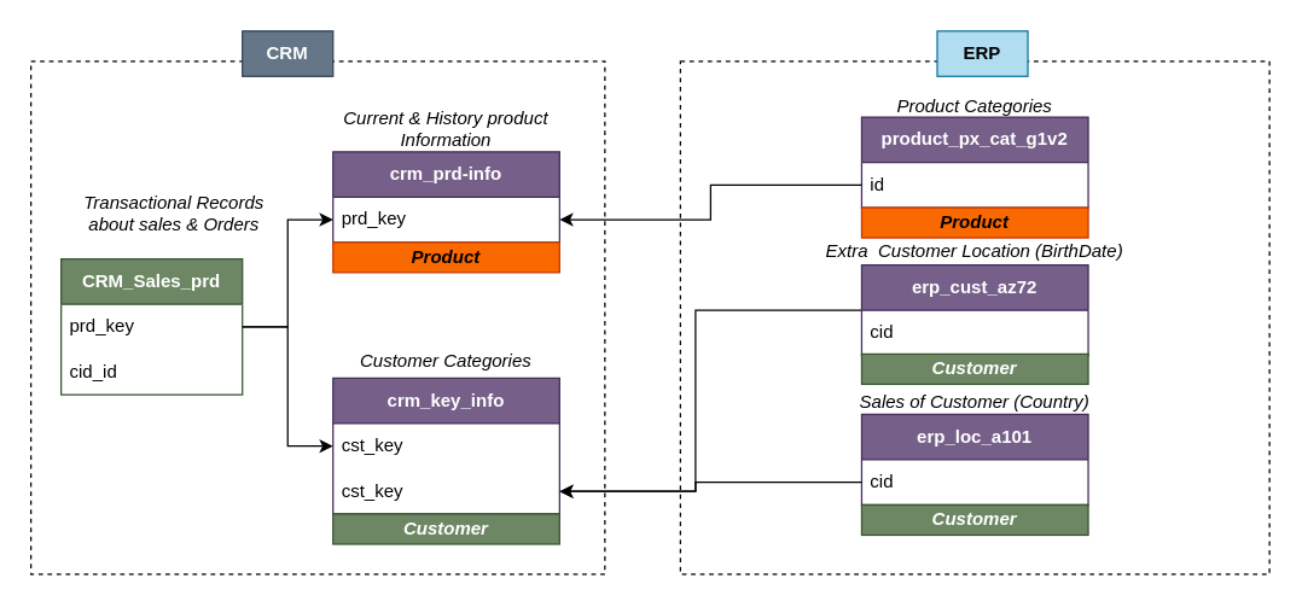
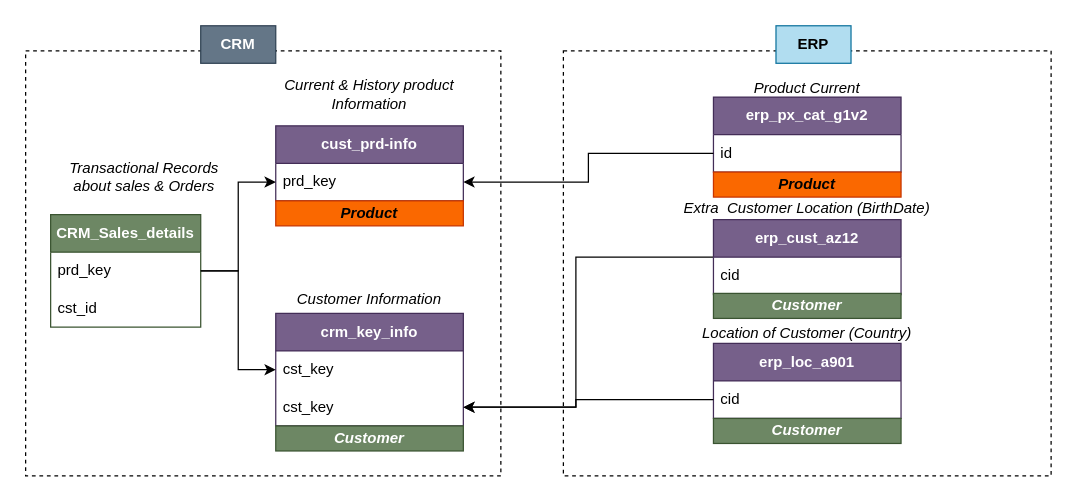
- <mxCell id="33" value="&lt;br&gt;Product Categories" style="text;html=1;align=center;verticalAlign=middle;whiteSpace=wrap;rounded=0;fillColor=none;fontStyle=2" vertex="1" parent="1"><mxGeometry x="570" y="57" width="150" height="10" as="geometry" /></mxCell>
+ <mxCell id="33" value="&lt;br&gt;Product Current" style="text;html=1;align=center;verticalAlign=middle;whiteSpace=wrap;rounded=0;fillColor=none;fontStyle=2" vertex="1" parent="1"><mxGeometry x="570" y="57" width="150" height="10" as="geometry" /></mxCell>
- <mxCell id="22" value="Current &amp;amp; History product Information" style="text;html=1;align=center;verticalAlign=middle;whiteSpace=wrap;rounded=0;fillColor=none;fontStyle=2" vertex="1" parent="1"><mxGeometry x="220" y="70" width="150" height="30" as="geometry" /></mxCell>
+ <mxCell id="22" value="Current &amp;amp; History product Information" style="text;html=1;align=center;verticalAlign=middle;whiteSpace=wrap;rounded=0;fillColor=none;fontStyle=2" vertex="1" parent="1"><mxGeometry x="220" y="60" width="150" height="30" as="geometry" /></mxCell>
- <mxCell id="14" value="&lt;b&gt;product_px_cat_g1v2&lt;/b&gt;" style="swimlane;fontStyle=0;childLayout=stackLayout;horizontal=1;startSize=30;horizontalStack=0;resizeParent=1;resizeParentMax=0;resizeLast=0;collapsible=1;marginBottom=0;whiteSpace=wrap;html=1;fillColor=#76608a;fontColor=#ffffff;strokeColor=#432D57;" vertex="1" parent="1"><mxGeometry x="570" y="77" width="150" height="60" as="geometry"><mxRectangle x="40" y="170" width="150" height="30" as="alternateBounds" /></mxGeometry></mxCell>
+ <mxCell id="14" value="&lt;b&gt;erp_px_cat_g1v2&lt;/b&gt;" style="swimlane;fontStyle=0;childLayout=stackLayout;horizontal=1;startSize=30;horizontalStack=0;resizeParent=1;resizeParentMax=0;resizeLast=0;collapsible=1;marginBottom=0;whiteSpace=wrap;html=1;fillColor=#76608a;fontColor=#ffffff;strokeColor=#432D57;" vertex="1" parent="1"><mxGeometry x="570" y="77" width="150" height="60" as="geometry"><mxRectangle x="40" y="170" width="150" height="30" as="alternateBounds" /></mxGeometry></mxCell>
- <mxCell id="7" value="&lt;b&gt;crm_prd-info&lt;/b&gt;" style="swimlane;fontStyle=0;childLayout=stackLayout;horizontal=1;startSize=30;horizontalStack=0;resizeParent=1;resizeParentMax=0;resizeLast=0;collapsible=1;marginBottom=0;whiteSpace=wrap;html=1;fillColor=#76608a;fontColor=#ffffff;strokeColor=#432D57;" vertex="1" parent="1"><mxGeometry x="220" y="100" width="150" height="60" as="geometry"><mxRectangle x="40" y="170" width="150" height="30" as="alternateBounds" /></mxGeometry></mxCell>
+ <mxCell id="7" value="&lt;b&gt;cust_prd-info&lt;/b&gt;" style="swimlane;fontStyle=0;childLayout=stackLayout;horizontal=1;startSize=30;horizontalStack=0;resizeParent=1;resizeParentMax=0;resizeLast=0;collapsible=1;marginBottom=0;whiteSpace=wrap;html=1;fillColor=#76608a;fontColor=#ffffff;strokeColor=#432D57;" vertex="1" parent="1"><mxGeometry x="220" y="100" width="150" height="60" as="geometry"><mxRectangle x="40" y="170" width="150" height="30" as="alternateBounds" /></mxGeometry></mxCell>
- <mxCell id="4" value="&lt;b&gt;CRM_Sales_prd&lt;/b&gt;" style="swimlane;fontStyle=0;childLayout=stackLayout;horizontal=1;startSize=30;horizontalStack=0;resizeParent=1;resizeParentMax=0;resizeLast=0;collapsible=1;marginBottom=0;whiteSpace=wrap;html=1;fillColor=#6d8764;fontColor=#ffffff;strokeColor=#3A5431;" vertex="1" parent="1"><mxGeometry x="40" y="171" width="120" height="90" as="geometry"><mxRectangle x="40" y="170" width="150" height="30" as="alternateBounds" /></mxGeometry></mxCell>
+ <mxCell id="4" value="&lt;b&gt;CRM_Sales_details&lt;/b&gt;" style="swimlane;fontStyle=0;childLayout=stackLayout;horizontal=1;startSize=30;horizontalStack=0;resizeParent=1;resizeParentMax=0;resizeLast=0;collapsible=1;marginBottom=0;whiteSpace=wrap;html=1;fillColor=#6d8764;fontColor=#ffffff;strokeColor=#3A5431;" vertex="1" parent="1"><mxGeometry x="40" y="171" width="120" height="90" as="geometry"><mxRectangle x="40" y="170" width="150" height="30" as="alternateBounds" /></mxGeometry></mxCell>
- <mxCell id="17" value="&lt;b&gt;erp_cust_az72&lt;/b&gt;" style="swimlane;fontStyle=0;childLayout=stackLayout;horizontal=1;startSize=30;horizontalStack=0;resizeParent=1;resizeParentMax=0;resizeLast=0;collapsible=1;marginBottom=0;whiteSpace=wrap;html=1;fillColor=#76608a;fontColor=#ffffff;strokeColor=#432D57;" vertex="1" parent="1"><mxGeometry x="570" y="175" width="150" height="60" as="geometry"><mxRectangle x="40" y="170" width="150" height="30" as="alternateBounds" /></mxGeometry></mxCell>
+ <mxCell id="17" value="&lt;b&gt;erp_cust_az12&lt;/b&gt;" style="swimlane;fontStyle=0;childLayout=stackLayout;horizontal=1;startSize=30;horizontalStack=0;resizeParent=1;resizeParentMax=0;resizeLast=0;collapsible=1;marginBottom=0;whiteSpace=wrap;html=1;fillColor=#76608a;fontColor=#ffffff;strokeColor=#432D57;" vertex="1" parent="1"><mxGeometry x="570" y="175" width="150" height="60" as="geometry"><mxRectangle x="40" y="170" width="150" height="30" as="alternateBounds" /></mxGeometry></mxCell>
- <mxCell id="23" value="Customer Categories" style="text;html=1;align=center;verticalAlign=middle;whiteSpace=wrap;rounded=0;fillColor=none;fontStyle=2" vertex="1" parent="1"><mxGeometry x="220" y="224" width="150" height="30" as="geometry" /></mxCell>
+ <mxCell id="23" value="Customer Information" style="text;html=1;align=center;verticalAlign=middle;whiteSpace=wrap;rounded=0;fillColor=none;fontStyle=2" vertex="1" parent="1"><mxGeometry x="220" y="224" width="150" height="30" as="geometry" /></mxCell>
- <mxCell id="6" value="cid_id" style="text;strokeColor=none;fillColor=none;align=left;verticalAlign=middle;spacingLeft=4;spacingRight=4;overflow=hidden;points=[[0,0.5],[1,0.5]];portConstraint=eastwest;rotatable=0;whiteSpace=wrap;html=1;" vertex="1" parent="4"><mxGeometry y="60" width="120" height="30" as="geometry" /></mxCell>
+ <mxCell id="6" value="cst_id" style="text;strokeColor=none;fillColor=none;align=left;verticalAlign=middle;spacingLeft=4;spacingRight=4;overflow=hidden;points=[[0,0.5],[1,0.5]];portConstraint=eastwest;rotatable=0;whiteSpace=wrap;html=1;" vertex="1" parent="4"><mxGeometry y="60" width="120" height="30" as="geometry" /></mxCell>
- <mxCell id="35" value="Sales of Customer (Country)" style="text;html=1;align=center;verticalAlign=middle;whiteSpace=wrap;rounded=0;fillColor=none;fontStyle=2" vertex="1" parent="1"><mxGeometry x="535" y="261" width="220" height="10" as="geometry" /></mxCell>
+ <mxCell id="35" value="Location of Customer (Country)" style="text;html=1;align=center;verticalAlign=middle;whiteSpace=wrap;rounded=0;fillColor=none;fontStyle=2" vertex="1" parent="1"><mxGeometry x="535" y="261" width="220" height="10" as="geometry" /></mxCell>
- <mxCell id="19" value="&lt;b&gt;erp_loc_a101&lt;/b&gt;" style="swimlane;fontStyle=0;childLayout=stackLayout;horizontal=1;startSize=30;horizontalStack=0;resizeParent=1;resizeParentMax=0;resizeLast=0;collapsible=1;marginBottom=0;whiteSpace=wrap;html=1;fillColor=#76608a;fontColor=#ffffff;strokeColor=#432D57;" vertex="1" parent="1"><mxGeometry x="570" y="274" width="150" height="60" as="geometry"><mxRectangle x="40" y="170" width="150" height="30" as="alternateBounds" /></mxGeometry></mxCell>
+ <mxCell id="19" value="&lt;b&gt;erp_loc_a901&lt;/b&gt;" style="swimlane;fontStyle=0;childLayout=stackLayout;horizontal=1;startSize=30;horizontalStack=0;resizeParent=1;resizeParentMax=0;resizeLast=0;collapsible=1;marginBottom=0;whiteSpace=wrap;html=1;fillColor=#76608a;fontColor=#ffffff;strokeColor=#432D57;" vertex="1" parent="1"><mxGeometry x="570" y="274" width="150" height="60" as="geometry"><mxRectangle x="40" y="170" width="150" height="30" as="alternateBounds" /></mxGeometry></mxCell>
